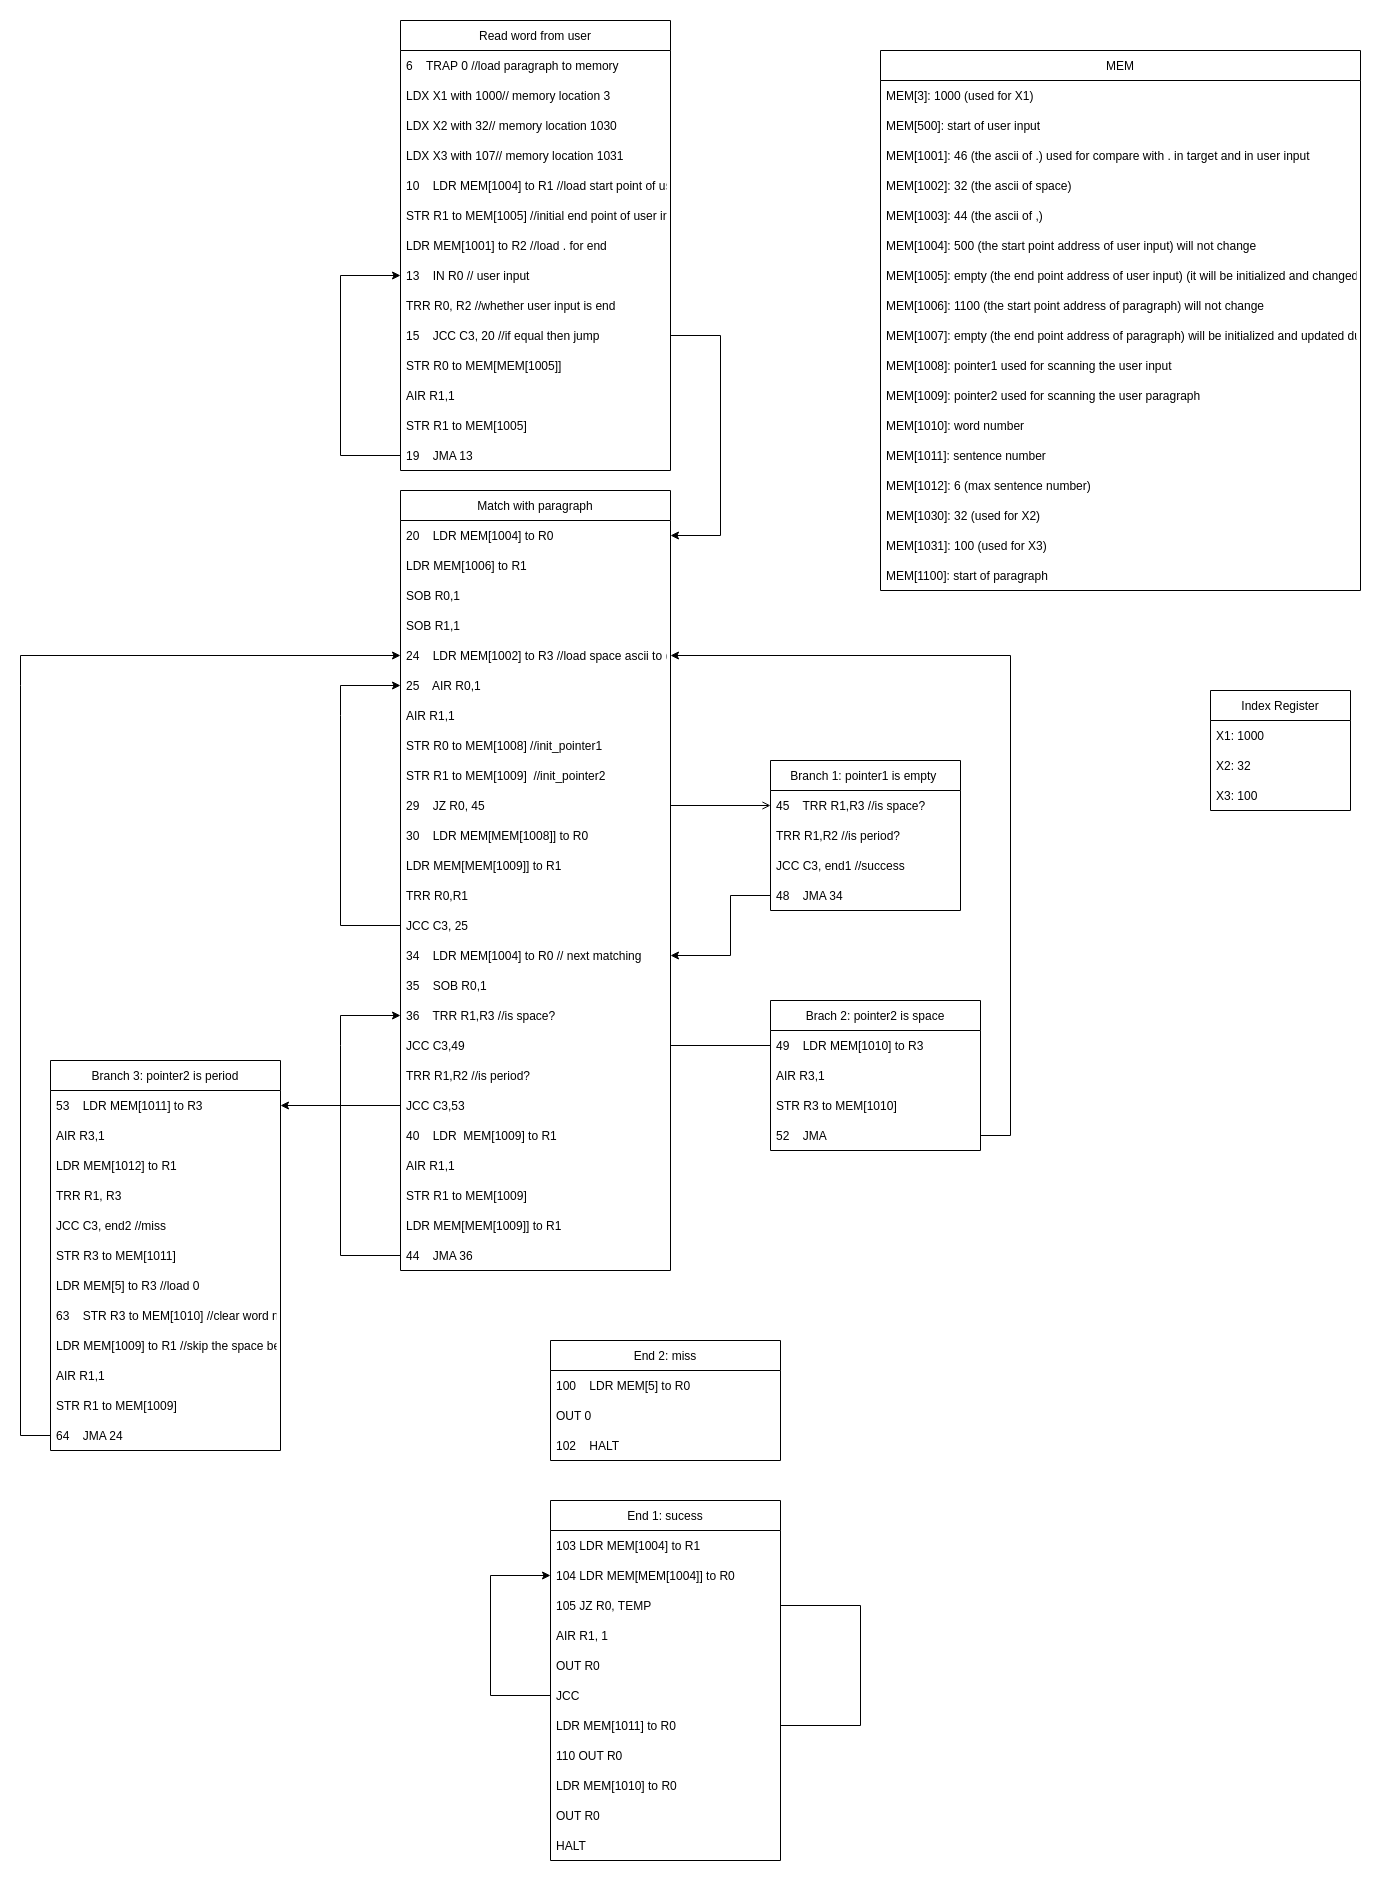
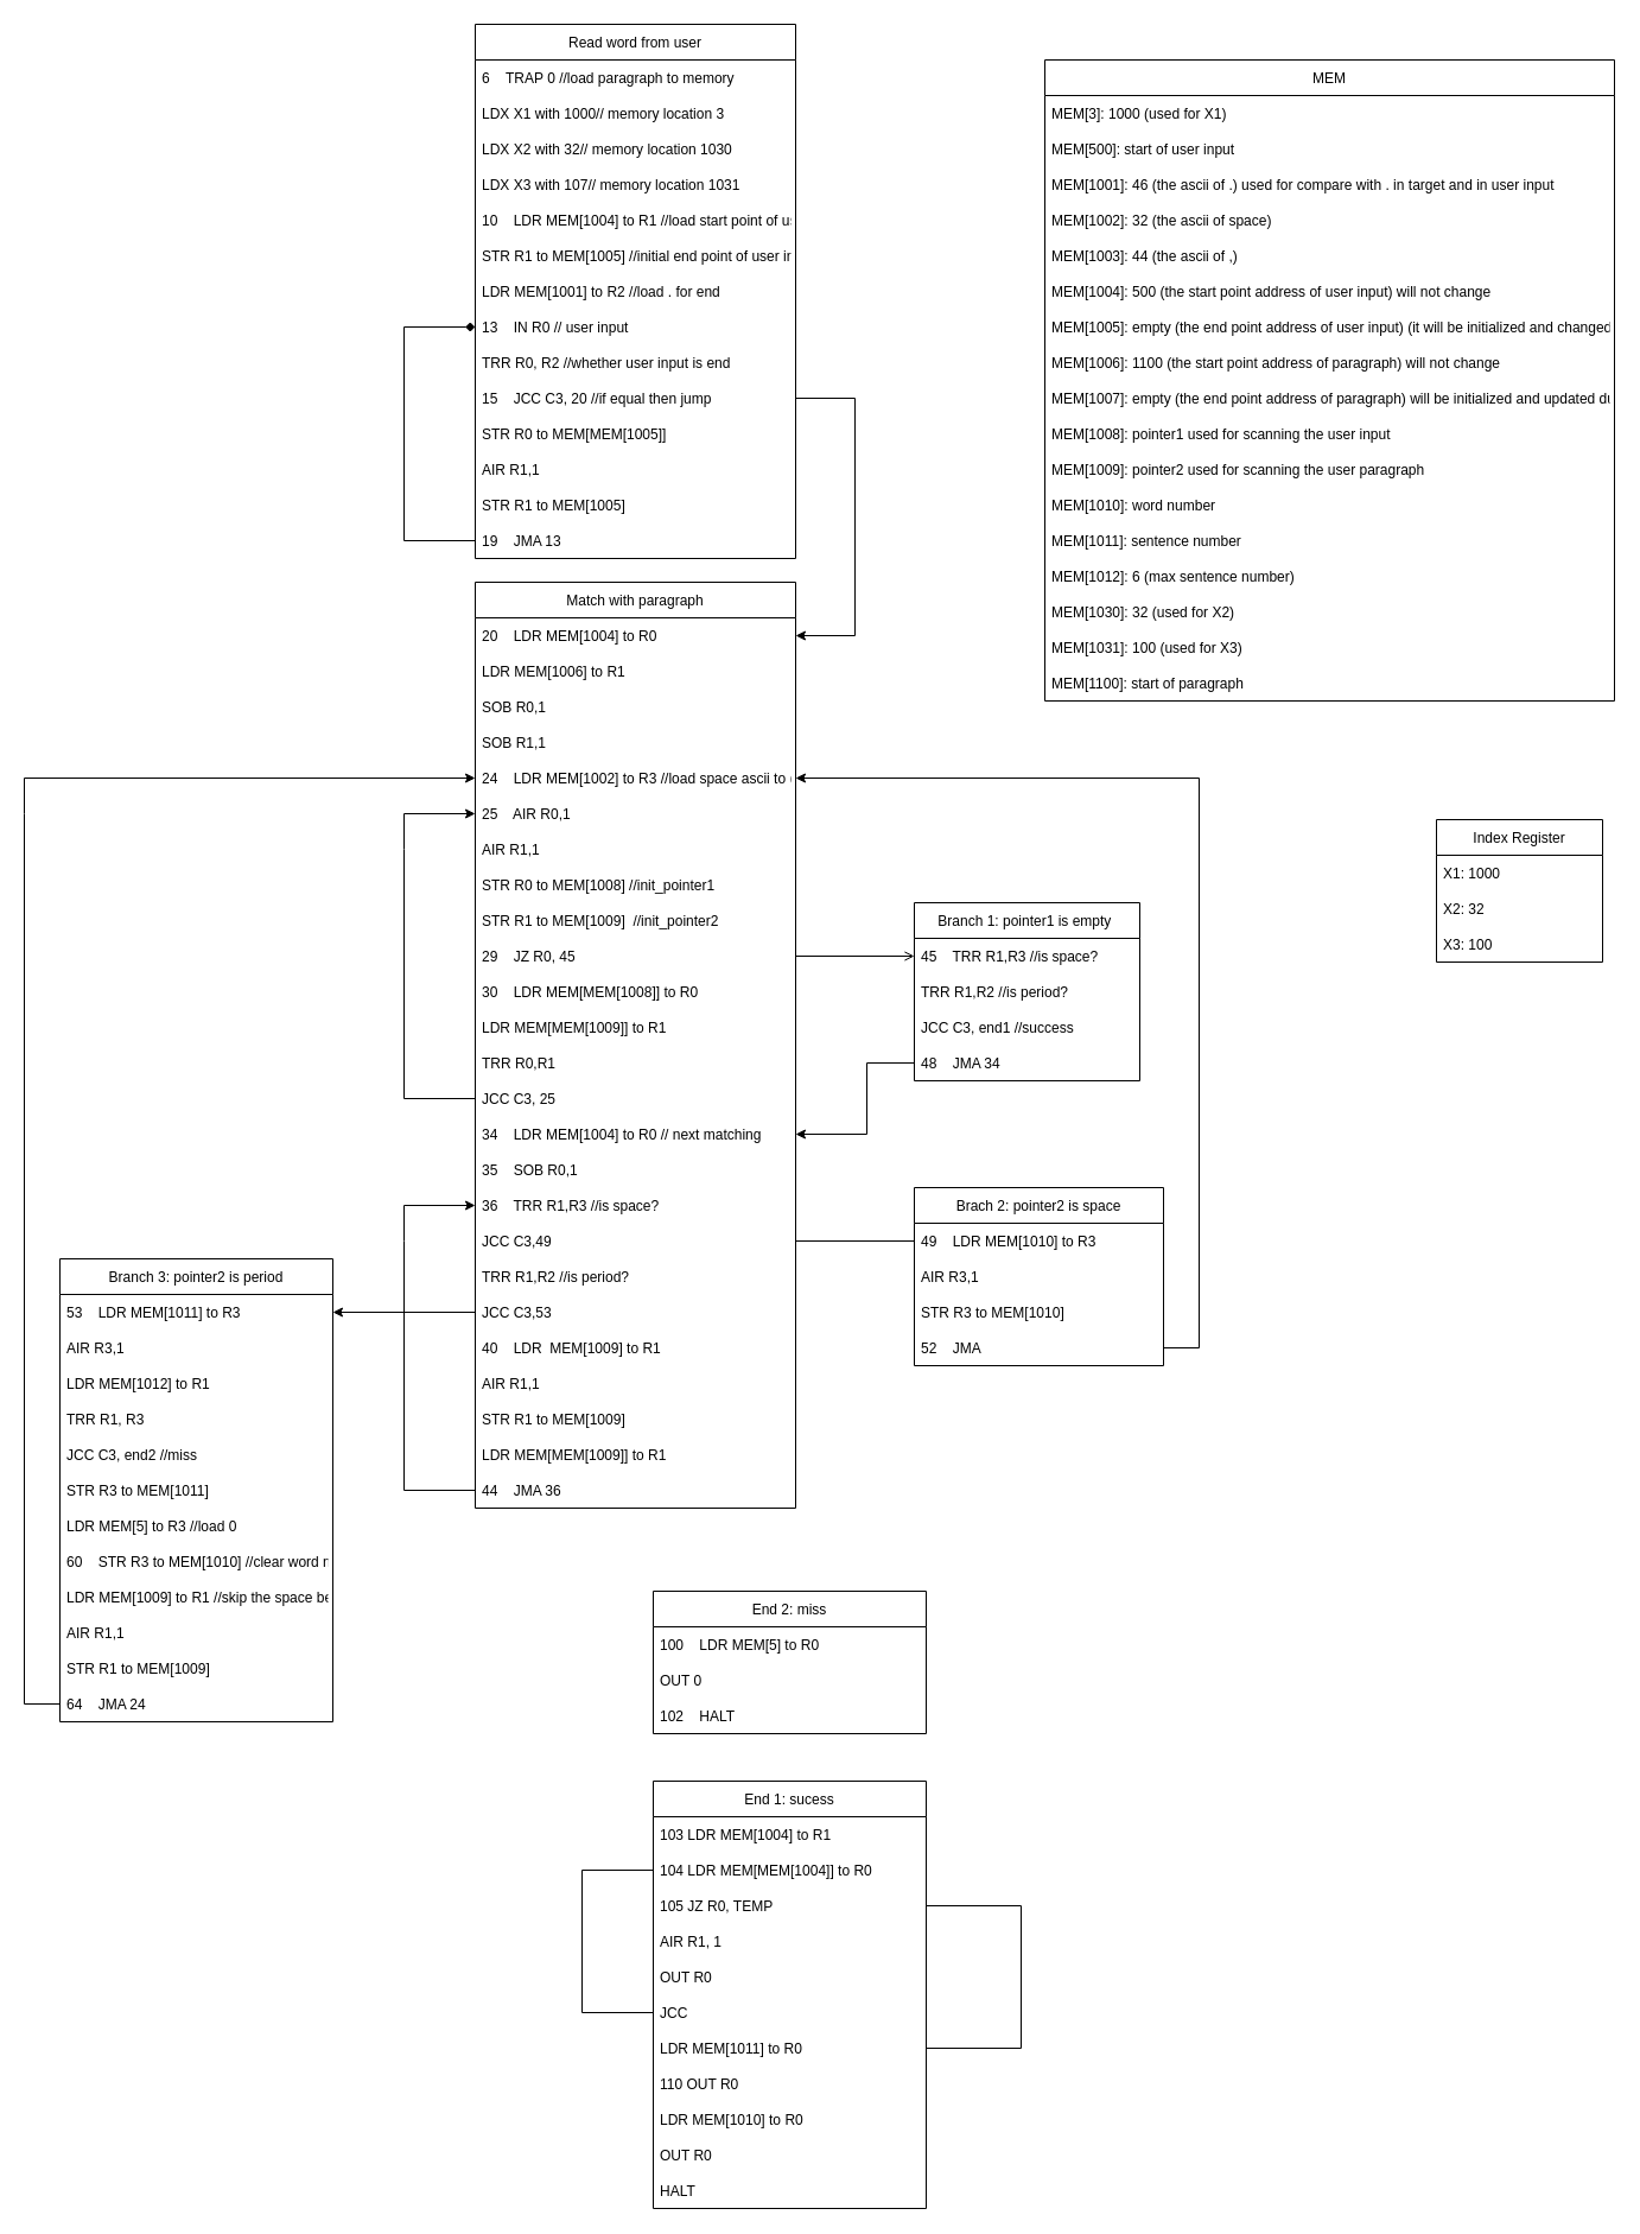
- <mxCell id="17" value="" style="endArrow=classic;html=1;rounded=0;exitX=0;exitY=0.5;exitDx=0;exitDy=0;entryX=0;entryY=0.5;entryDx=0;entryDy=0;" edge="1" parent="2" source="16" target="10"><mxGeometry width="50" height="50" relative="1" as="geometry"><mxPoint x="190" y="180" as="sourcePoint" /><mxPoint x="-60" y="140" as="targetPoint" /><Array as="points"><mxPoint x="-60" y="435" /><mxPoint x="-60" y="255" /></Array></mxGeometry></mxCell>
+ <mxCell id="17" value="" style="endArrow=diamond;html=1;rounded=0;exitX=0;exitY=0.5;exitDx=0;exitDy=0;entryX=0;entryY=0.5;entryDx=0;entryDy=0;" edge="1" parent="2" source="16" target="10"><mxGeometry width="50" height="50" relative="1" as="geometry"><mxPoint x="190" y="180" as="sourcePoint" /><mxPoint x="-60" y="140" as="targetPoint" /><Array as="points"><mxPoint x="-60" y="435" /><mxPoint x="-60" y="255" /></Array></mxGeometry></mxCell>
- <mxCell id="87" value="63    STR R3 to MEM[1010] //clear word num" style="text;strokeColor=none;fillColor=none;align=left;verticalAlign=middle;spacingLeft=4;spacingRight=4;overflow=hidden;points=[[0,0.5],[1,0.5]];portConstraint=eastwest;rotatable=0;" vertex="1" parent="79"><mxGeometry y="240" width="230" height="30" as="geometry" /></mxCell>
+ <mxCell id="87" value="60    STR R3 to MEM[1010] //clear word num" style="text;strokeColor=none;fillColor=none;align=left;verticalAlign=middle;spacingLeft=4;spacingRight=4;overflow=hidden;points=[[0,0.5],[1,0.5]];portConstraint=eastwest;rotatable=0;" vertex="1" parent="79"><mxGeometry y="240" width="230" height="30" as="geometry" /></mxCell>
- <mxCell id="101" value="" style="endArrow=classic;html=1;rounded=0;exitX=0;exitY=0.5;exitDx=0;exitDy=0;entryX=0;entryY=0.5;entryDx=0;entryDy=0;" edge="1" parent="94" source="100" target="96"><mxGeometry width="50" height="50" relative="1" as="geometry"><mxPoint x="-70" y="250" as="sourcePoint" /><mxPoint x="-20" y="200" as="targetPoint" /><Array as="points"><mxPoint x="-60" y="195" /><mxPoint x="-60" y="75" /></Array></mxGeometry></mxCell>
+ <mxCell id="101" value="" style="endArrow=none;html=1;rounded=0;exitX=0;exitY=0.5;exitDx=0;exitDy=0;entryX=0;entryY=0.5;entryDx=0;entryDy=0;" edge="1" parent="94" source="100" target="96"><mxGeometry width="50" height="50" relative="1" as="geometry"><mxPoint x="-70" y="250" as="sourcePoint" /><mxPoint x="-20" y="200" as="targetPoint" /><Array as="points"><mxPoint x="-60" y="195" /><mxPoint x="-60" y="75" /></Array></mxGeometry></mxCell>
